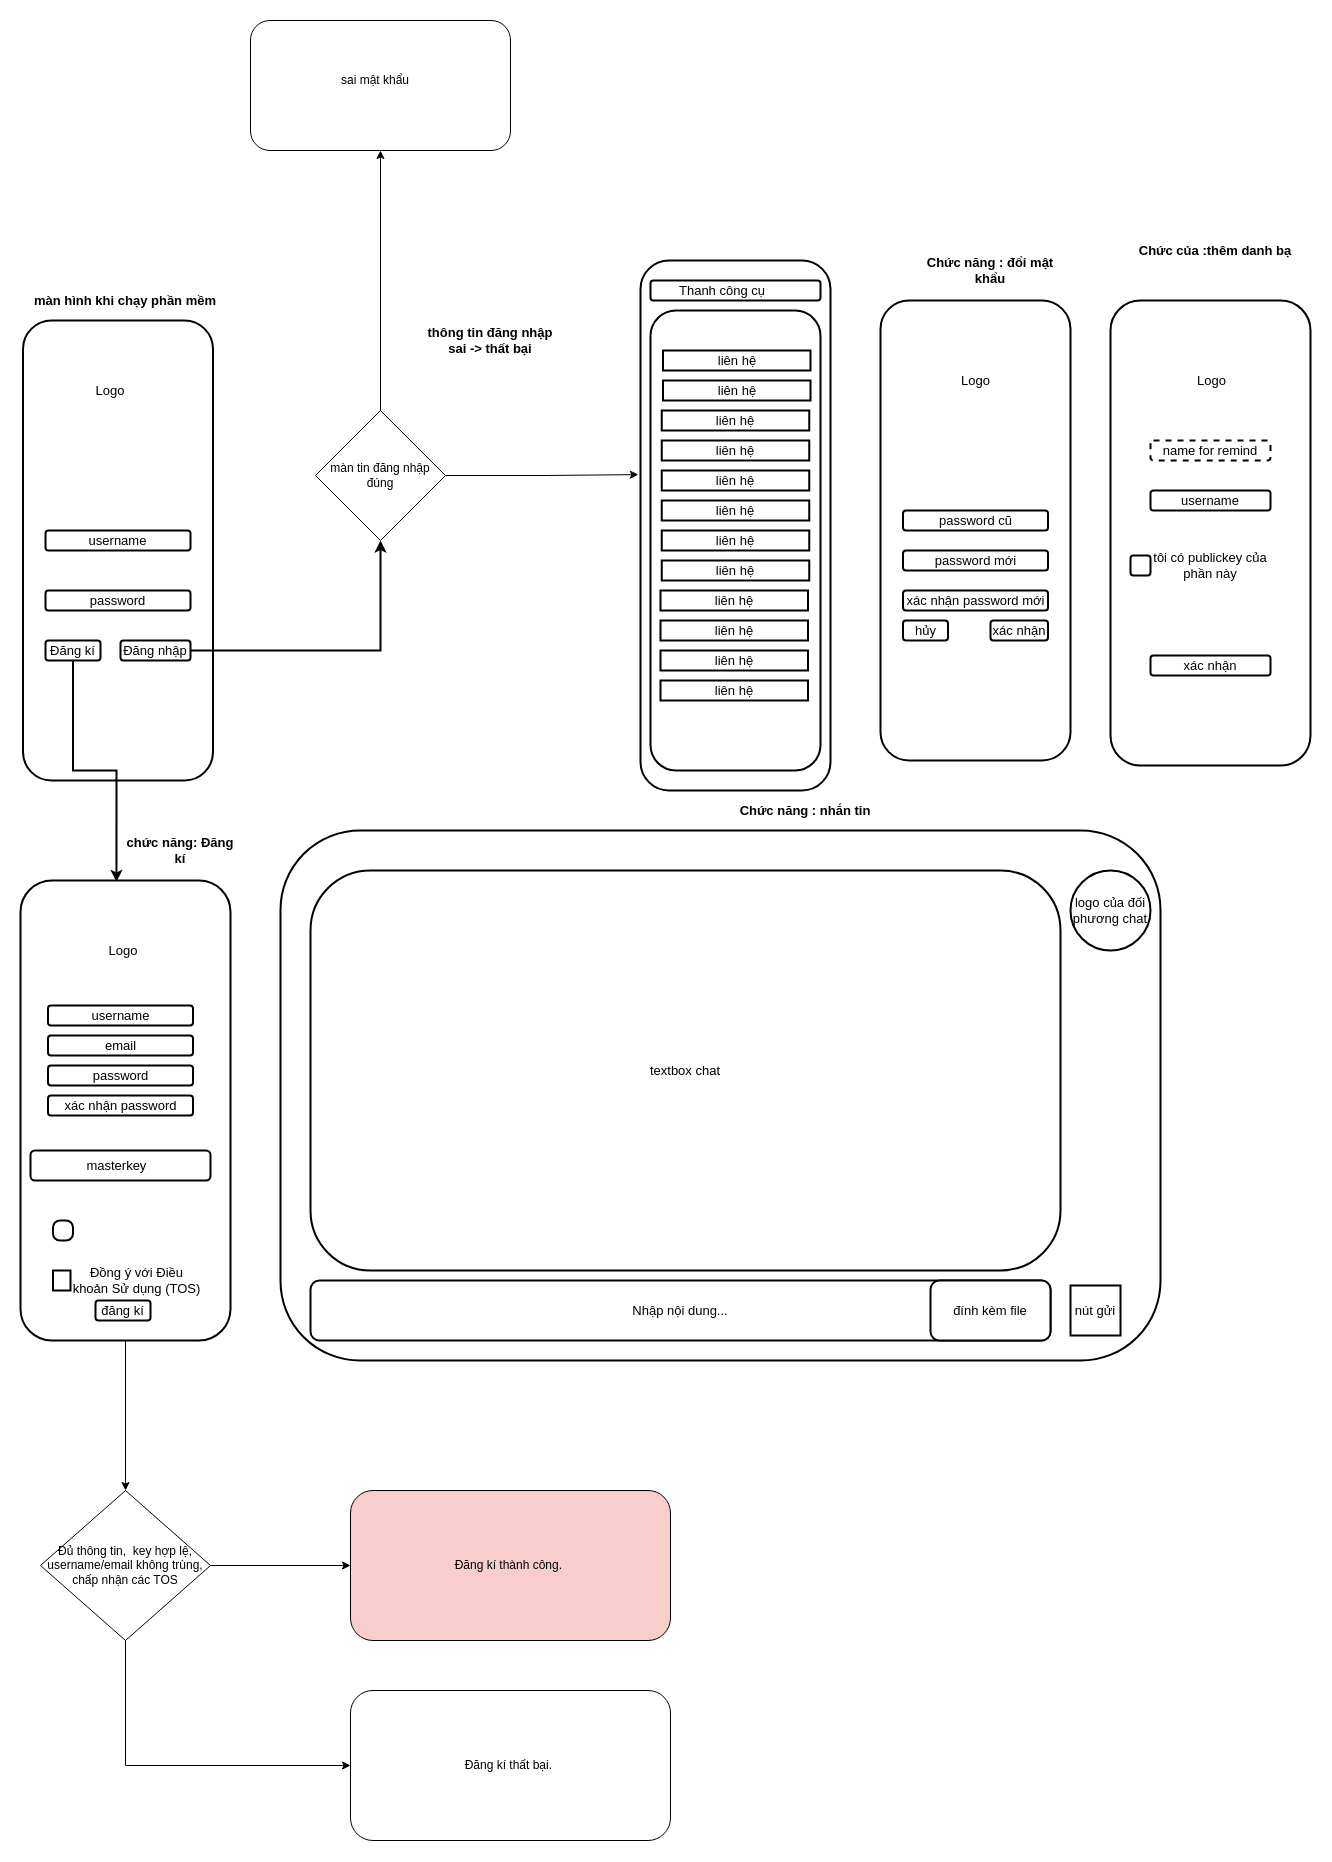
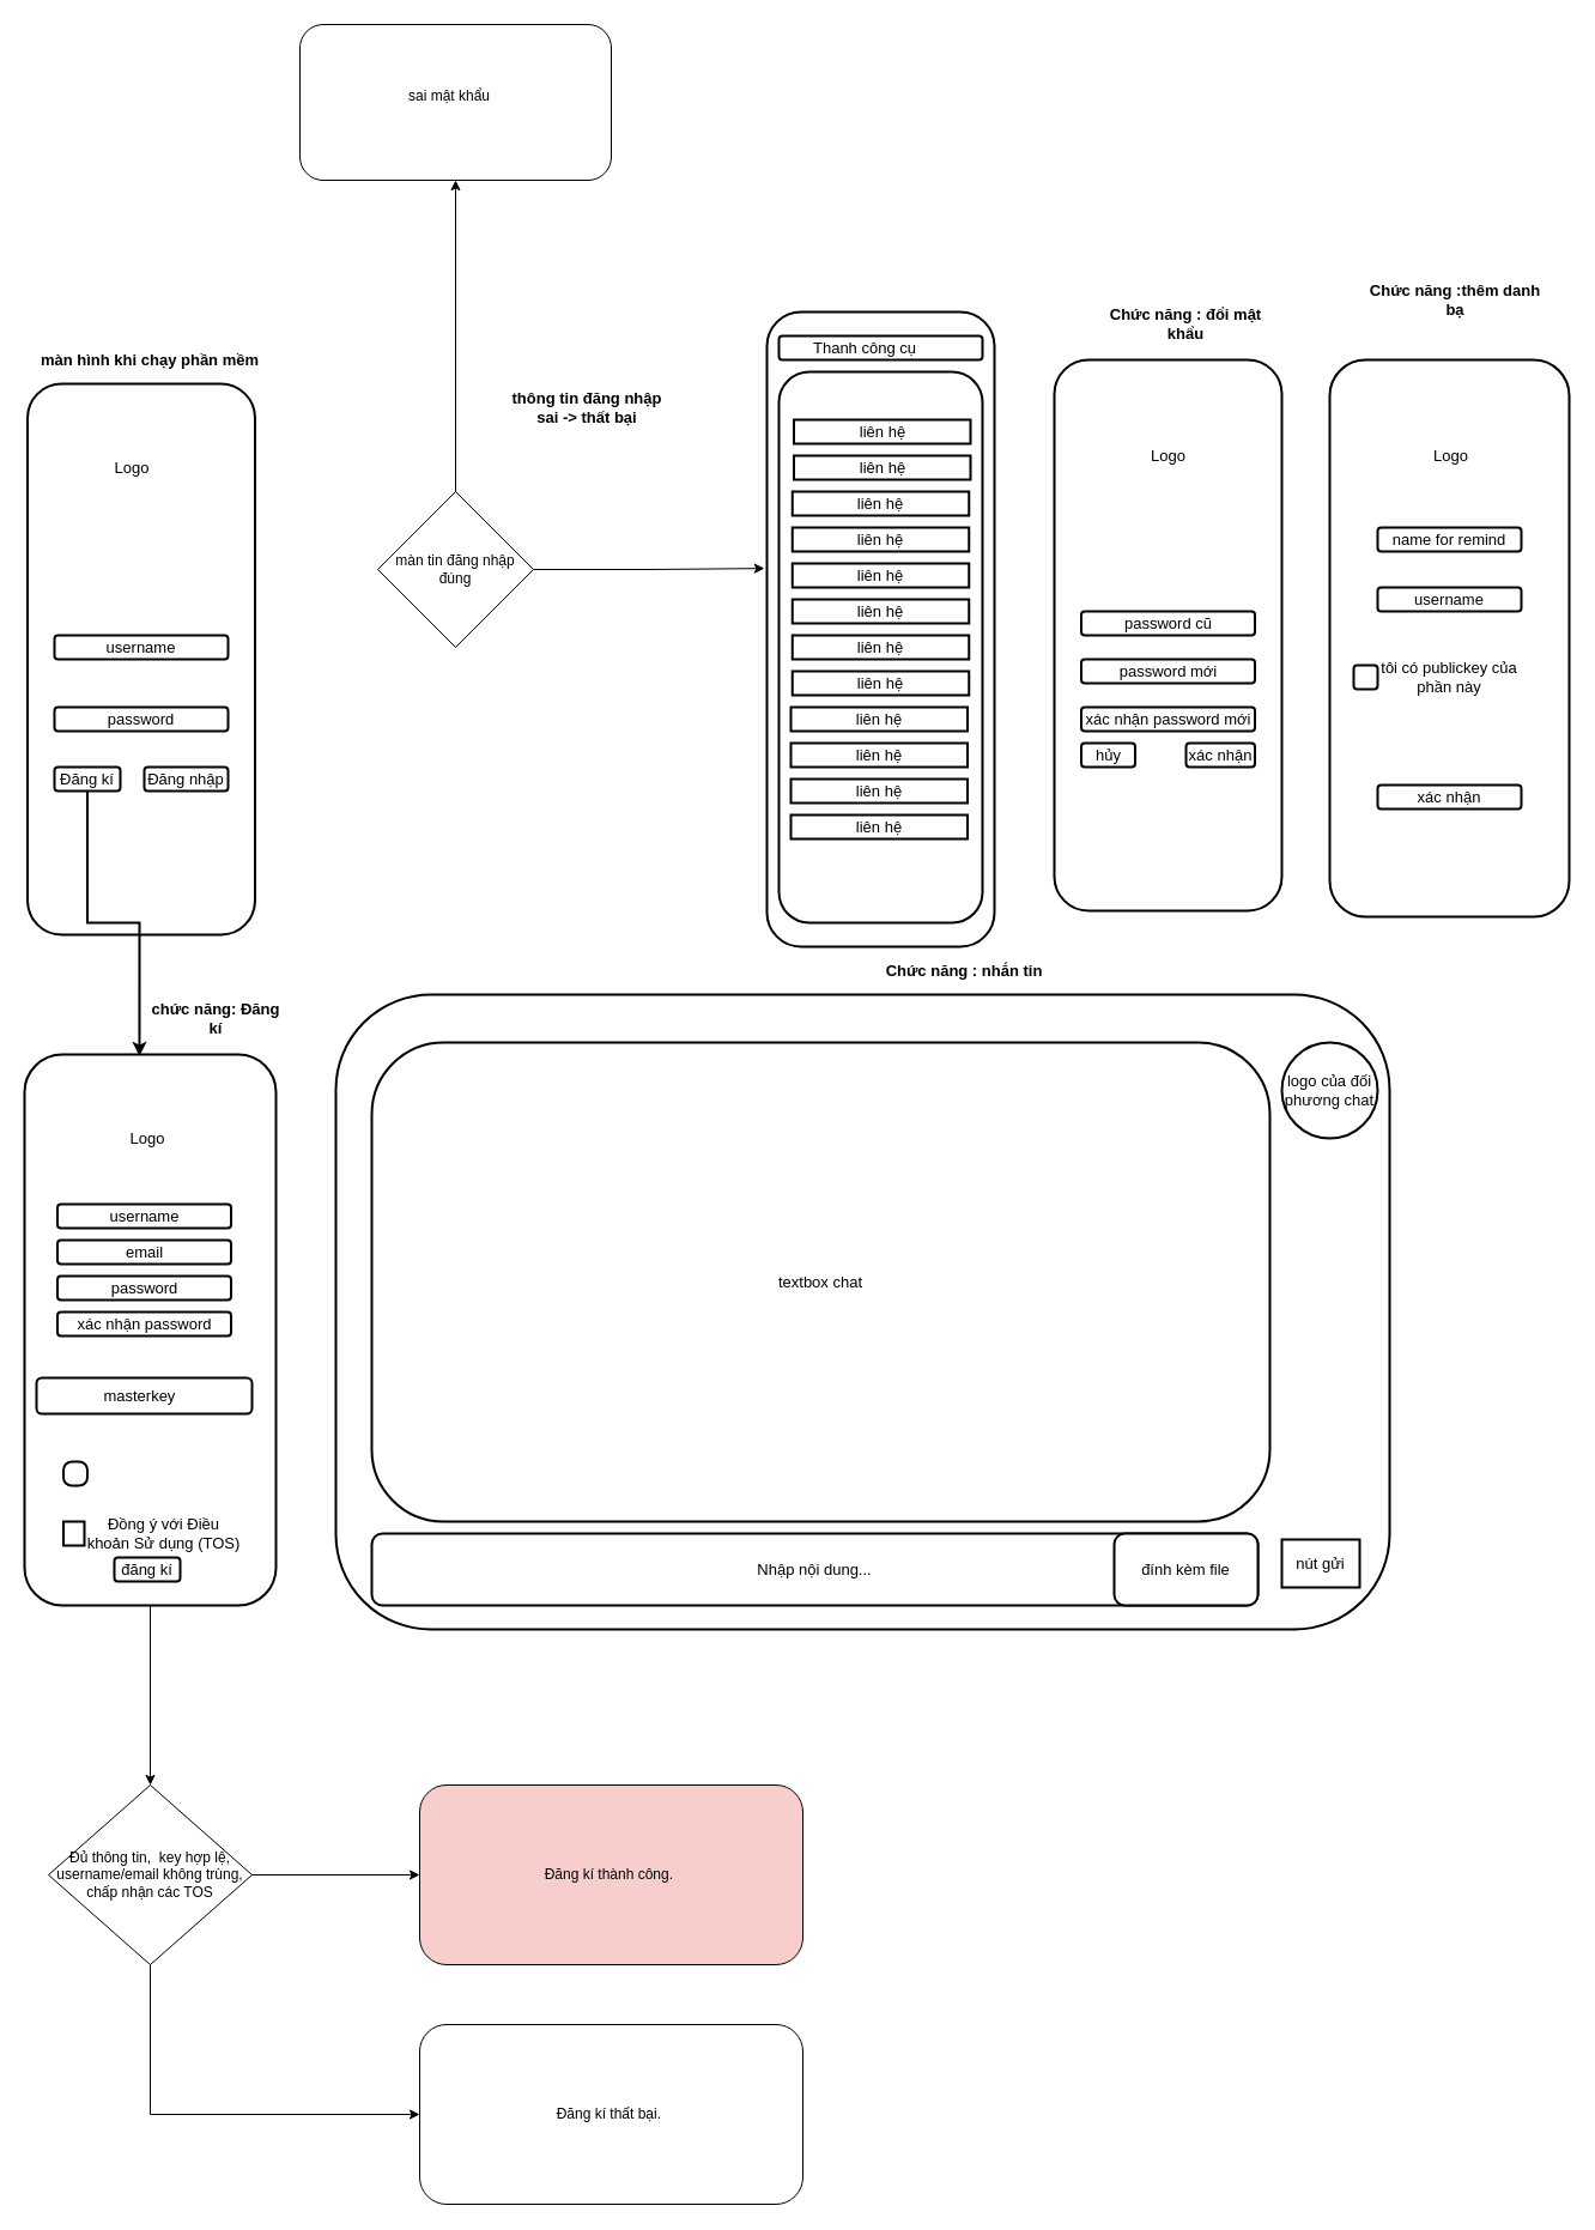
- <mxCell id="58" value="Chức của :thêm danh bạ" style="text;html=1;strokeColor=none;fillColor=none;align=center;verticalAlign=middle;whiteSpace=wrap;rounded=0;fontStyle=1;fontSize=13;strokeWidth=2;" parent="1" vertex="1"><mxGeometry x="1135" y="240" width="160" height="20" as="geometry" /></mxCell>
+ <mxCell id="58" value="Chức năng :thêm danh bạ" style="text;html=1;strokeColor=none;fillColor=none;align=center;verticalAlign=middle;whiteSpace=wrap;rounded=0;fontStyle=1;fontSize=13;strokeWidth=2;" parent="1" vertex="1"><mxGeometry x="1135" y="240" width="160" height="20" as="geometry" /></mxCell>
- <mxCell id="39" value="name for remind" style="rounded=1;whiteSpace=wrap;html=1;strokeWidth=2;fontSize=13;dashed=1;" parent="1" vertex="1"><mxGeometry x="1150" y="440" width="120" height="20" as="geometry" /></mxCell>
+ <mxCell id="39" value="name for remind" style="rounded=1;whiteSpace=wrap;html=1;strokeWidth=2;fontSize=13;" parent="1" vertex="1"><mxGeometry x="1150" y="440" width="120" height="20" as="geometry" /></mxCell>
- <mxCell id="4" style="edgeStyle=orthogonalEdgeStyle;rounded=0;orthogonalLoop=1;jettySize=auto;html=1;entryX=0.5;entryY=1;entryDx=0;entryDy=0;strokeWidth=2;fontSize=13;" parent="1" source="5" target="67" edge="1"><mxGeometry relative="1" as="geometry" /></mxCell>
- <mxCell id="29" value="nút gửi" style="rounded=0;whiteSpace=wrap;html=1;strokeWidth=2;fontSize=13;" parent="1" vertex="1"><mxGeometry x="1070" y="1285" width="50" height="50" as="geometry" /></mxCell>
+ <mxCell id="29" value="nút gửi" style="rounded=0;whiteSpace=wrap;html=1;strokeWidth=2;fontSize=13;" parent="1" vertex="1"><mxGeometry x="1070" y="1285" width="65" height="40" as="geometry" /></mxCell>
